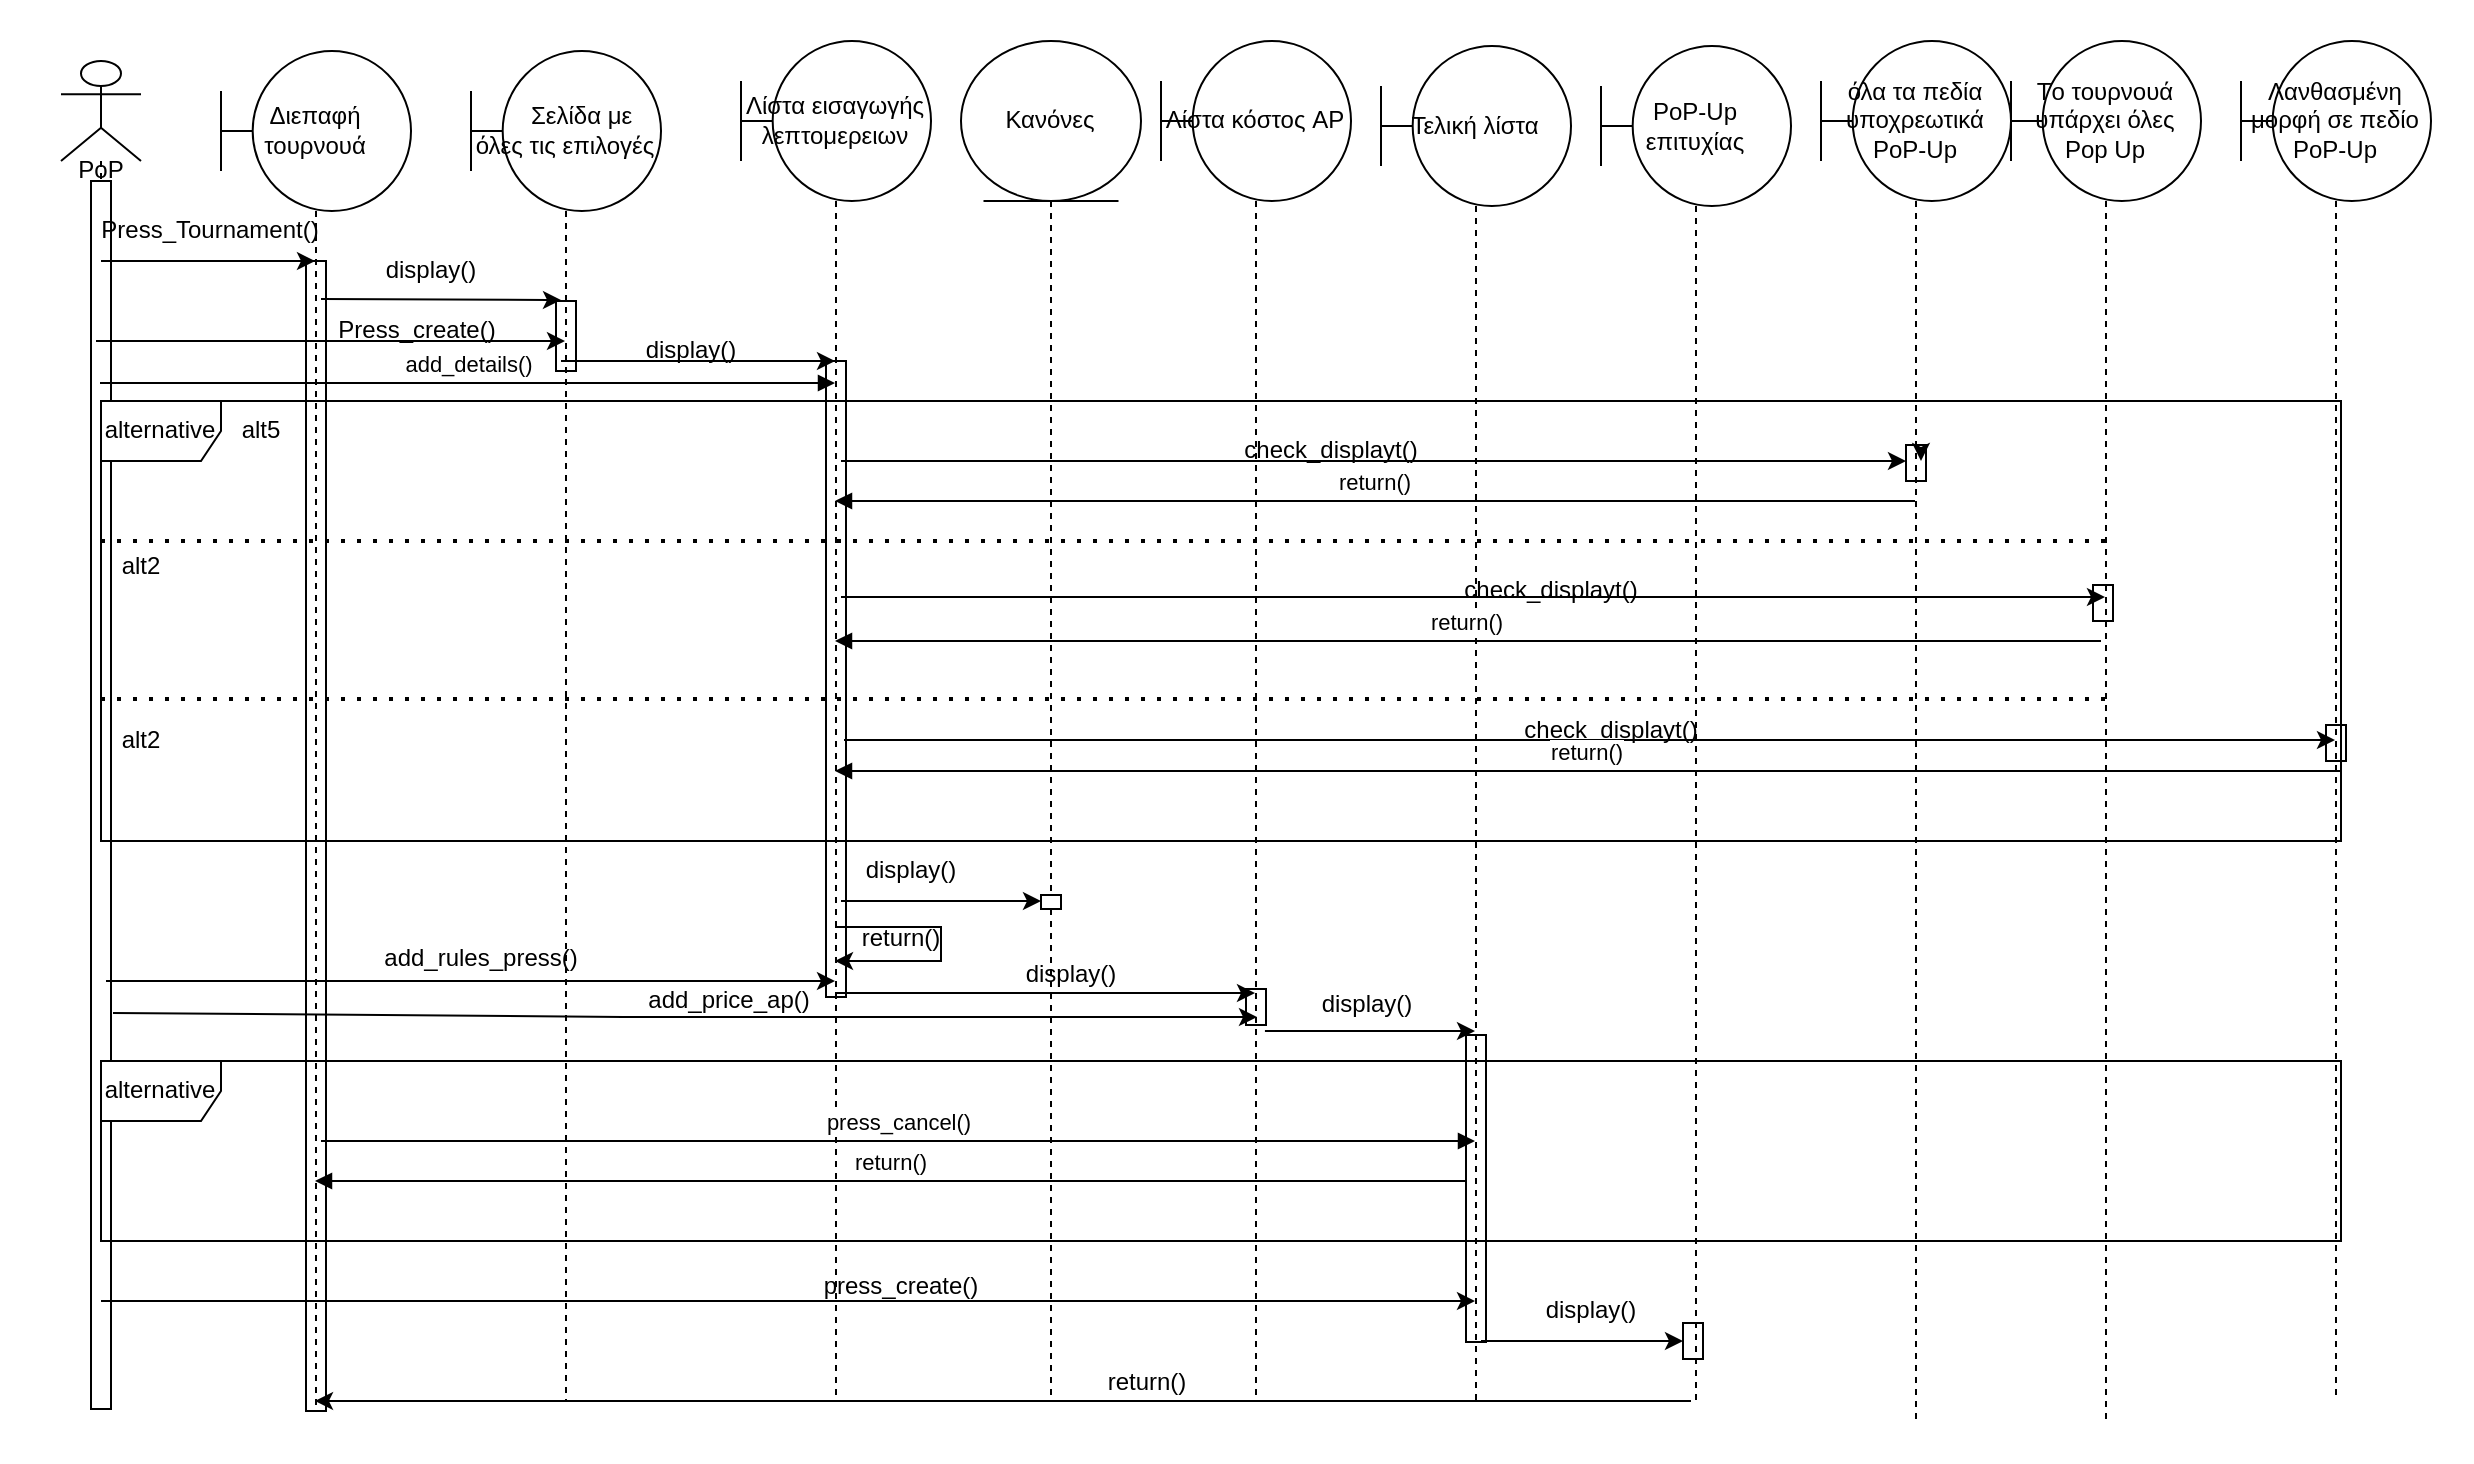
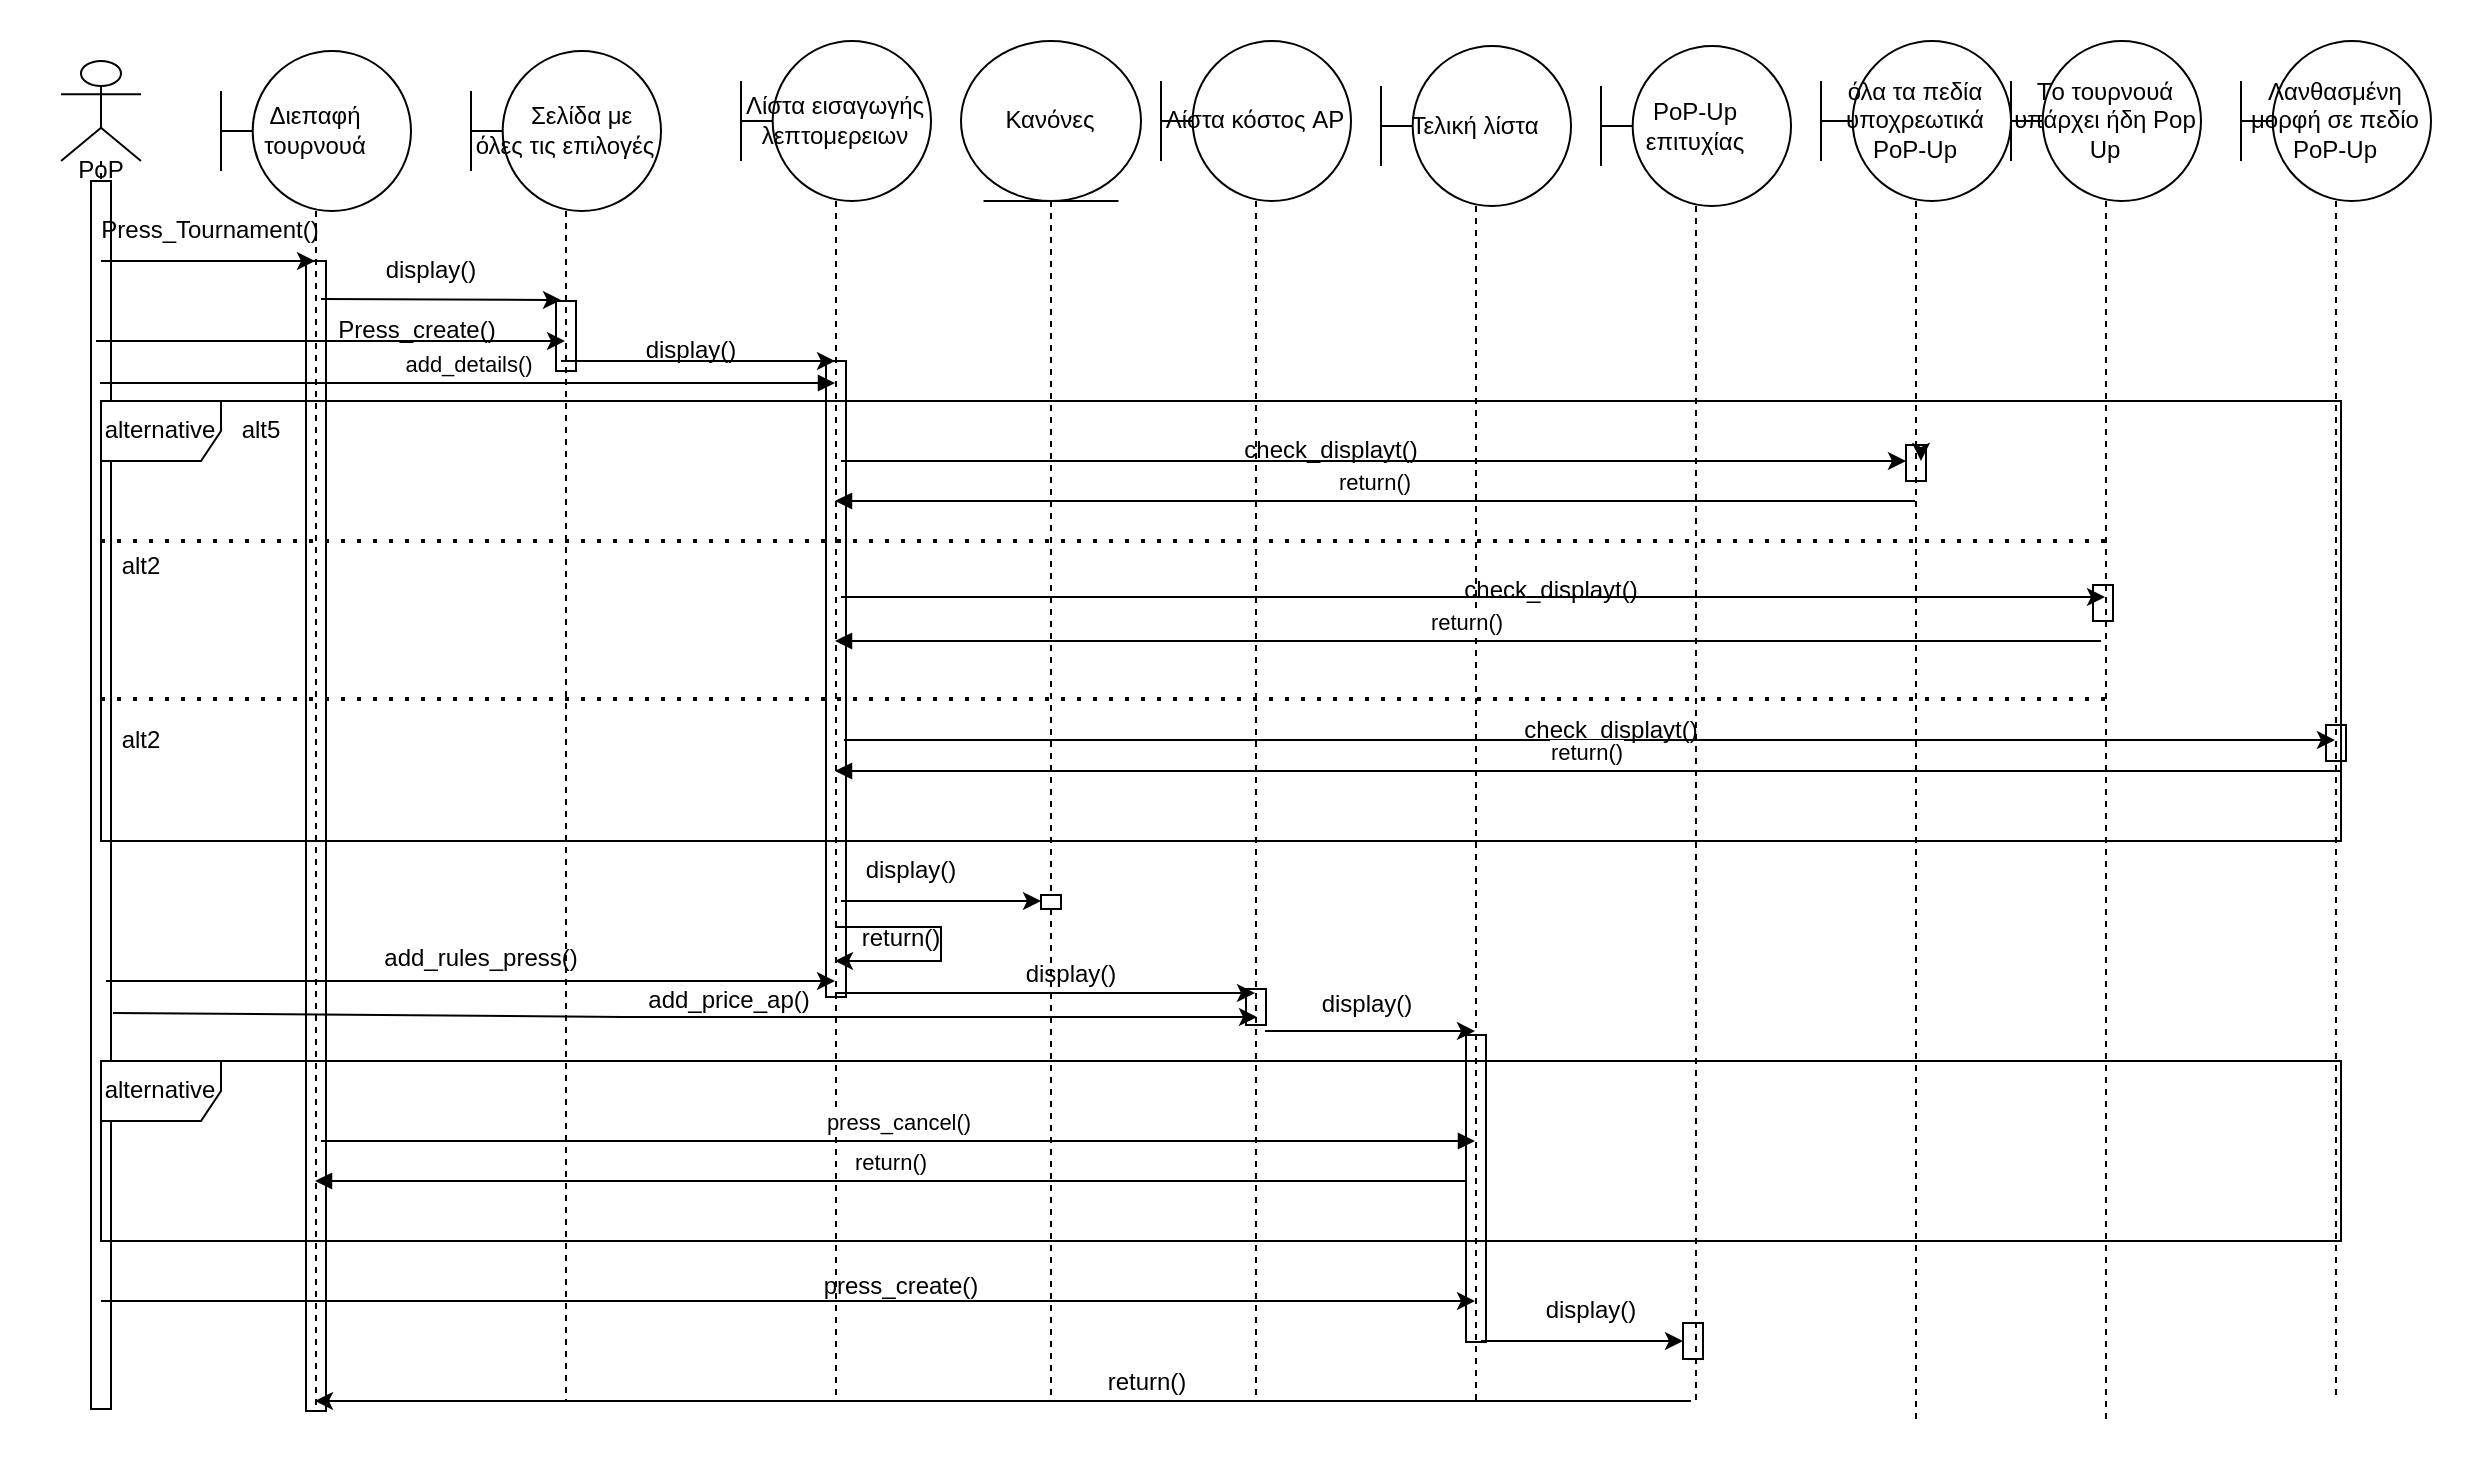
- <mxCell id="34" value="&lt;div&gt;Tο τουρνουά υπάρχει όλες Pop Up&lt;/div&gt;" style="shape=umlLifeline;perimeter=lifelinePerimeter;whiteSpace=wrap;html=1;container=1;dropTarget=0;collapsible=0;recursiveResize=0;outlineConnect=0;portConstraint=eastwest;newEdgeStyle={&quot;edgeStyle&quot;:&quot;elbowEdgeStyle&quot;,&quot;elbow&quot;:&quot;vertical&quot;,&quot;curved&quot;:0,&quot;rounded&quot;:0};participant=umlBoundary;size=80;" parent="1" vertex="1"><mxGeometry x="1005" y="20" width="95" height="690" as="geometry" /></mxCell>
+ <mxCell id="34" value="&lt;div&gt;Tο τουρνουά υπάρχει ήδη Pop Up&lt;/div&gt;" style="shape=umlLifeline;perimeter=lifelinePerimeter;whiteSpace=wrap;html=1;container=1;dropTarget=0;collapsible=0;recursiveResize=0;outlineConnect=0;portConstraint=eastwest;newEdgeStyle={&quot;edgeStyle&quot;:&quot;elbowEdgeStyle&quot;,&quot;elbow&quot;:&quot;vertical&quot;,&quot;curved&quot;:0,&quot;rounded&quot;:0};participant=umlBoundary;size=80;" parent="1" vertex="1"><mxGeometry x="1005" y="20" width="95" height="690" as="geometry" /></mxCell>
